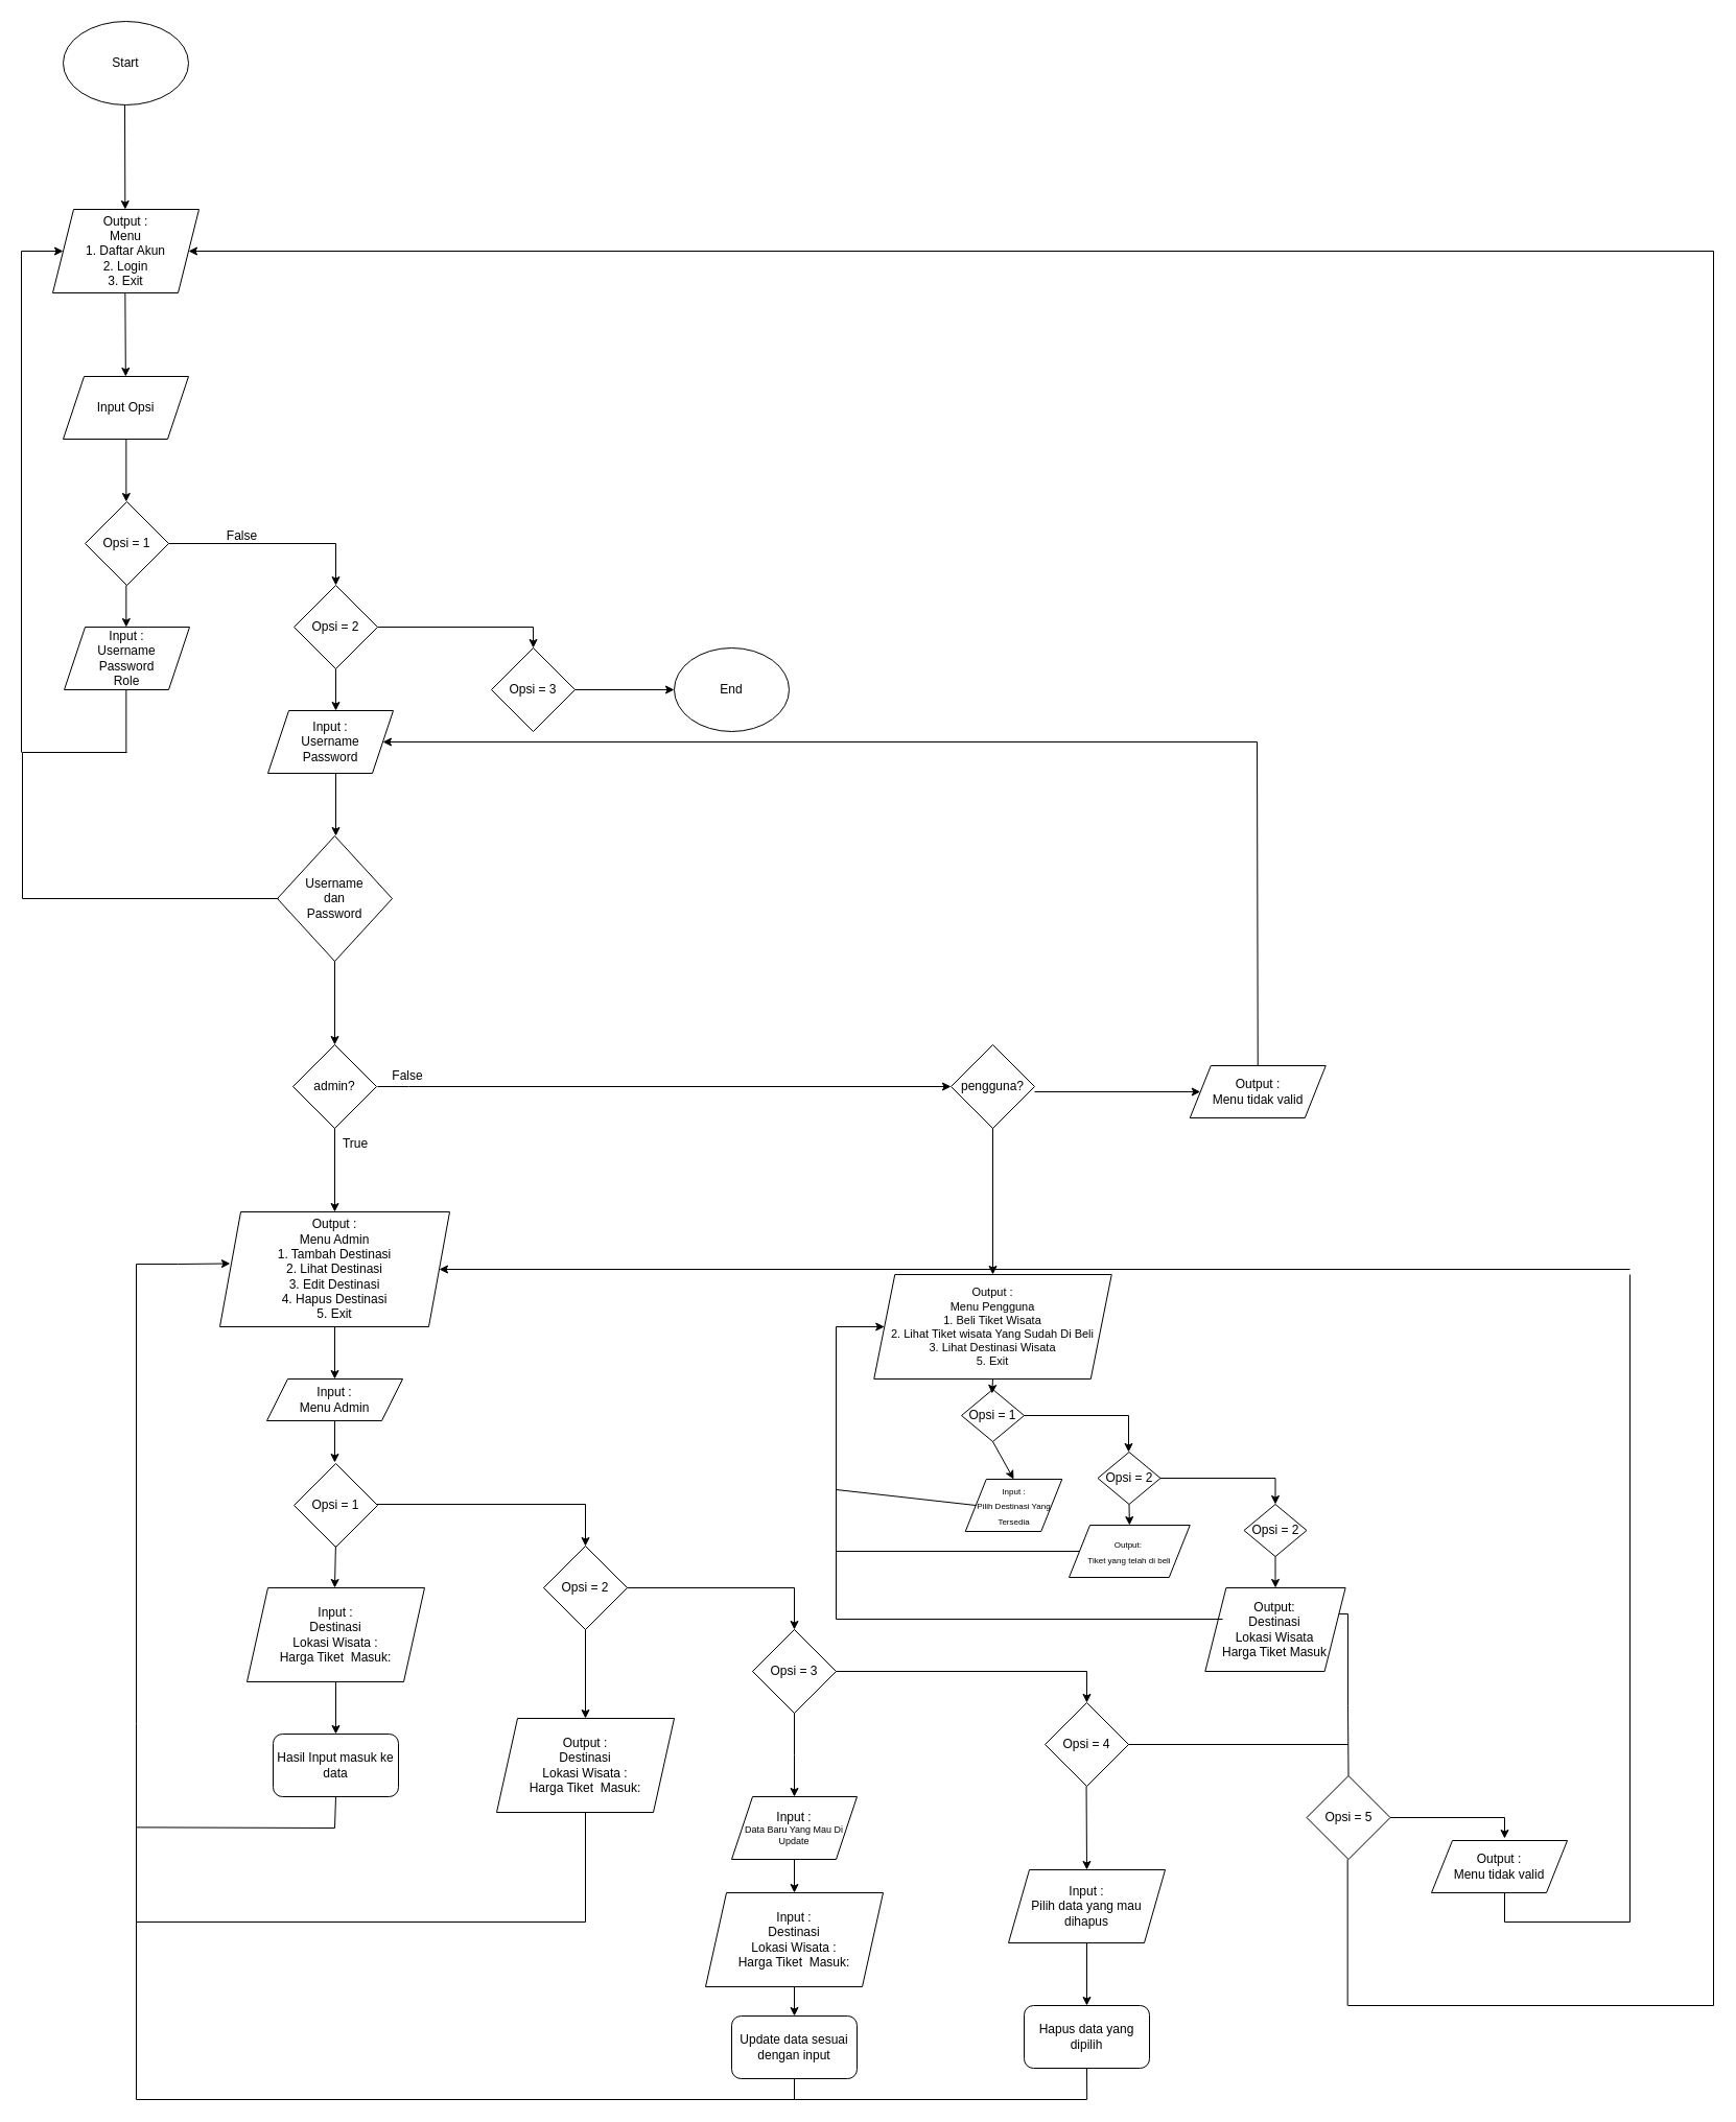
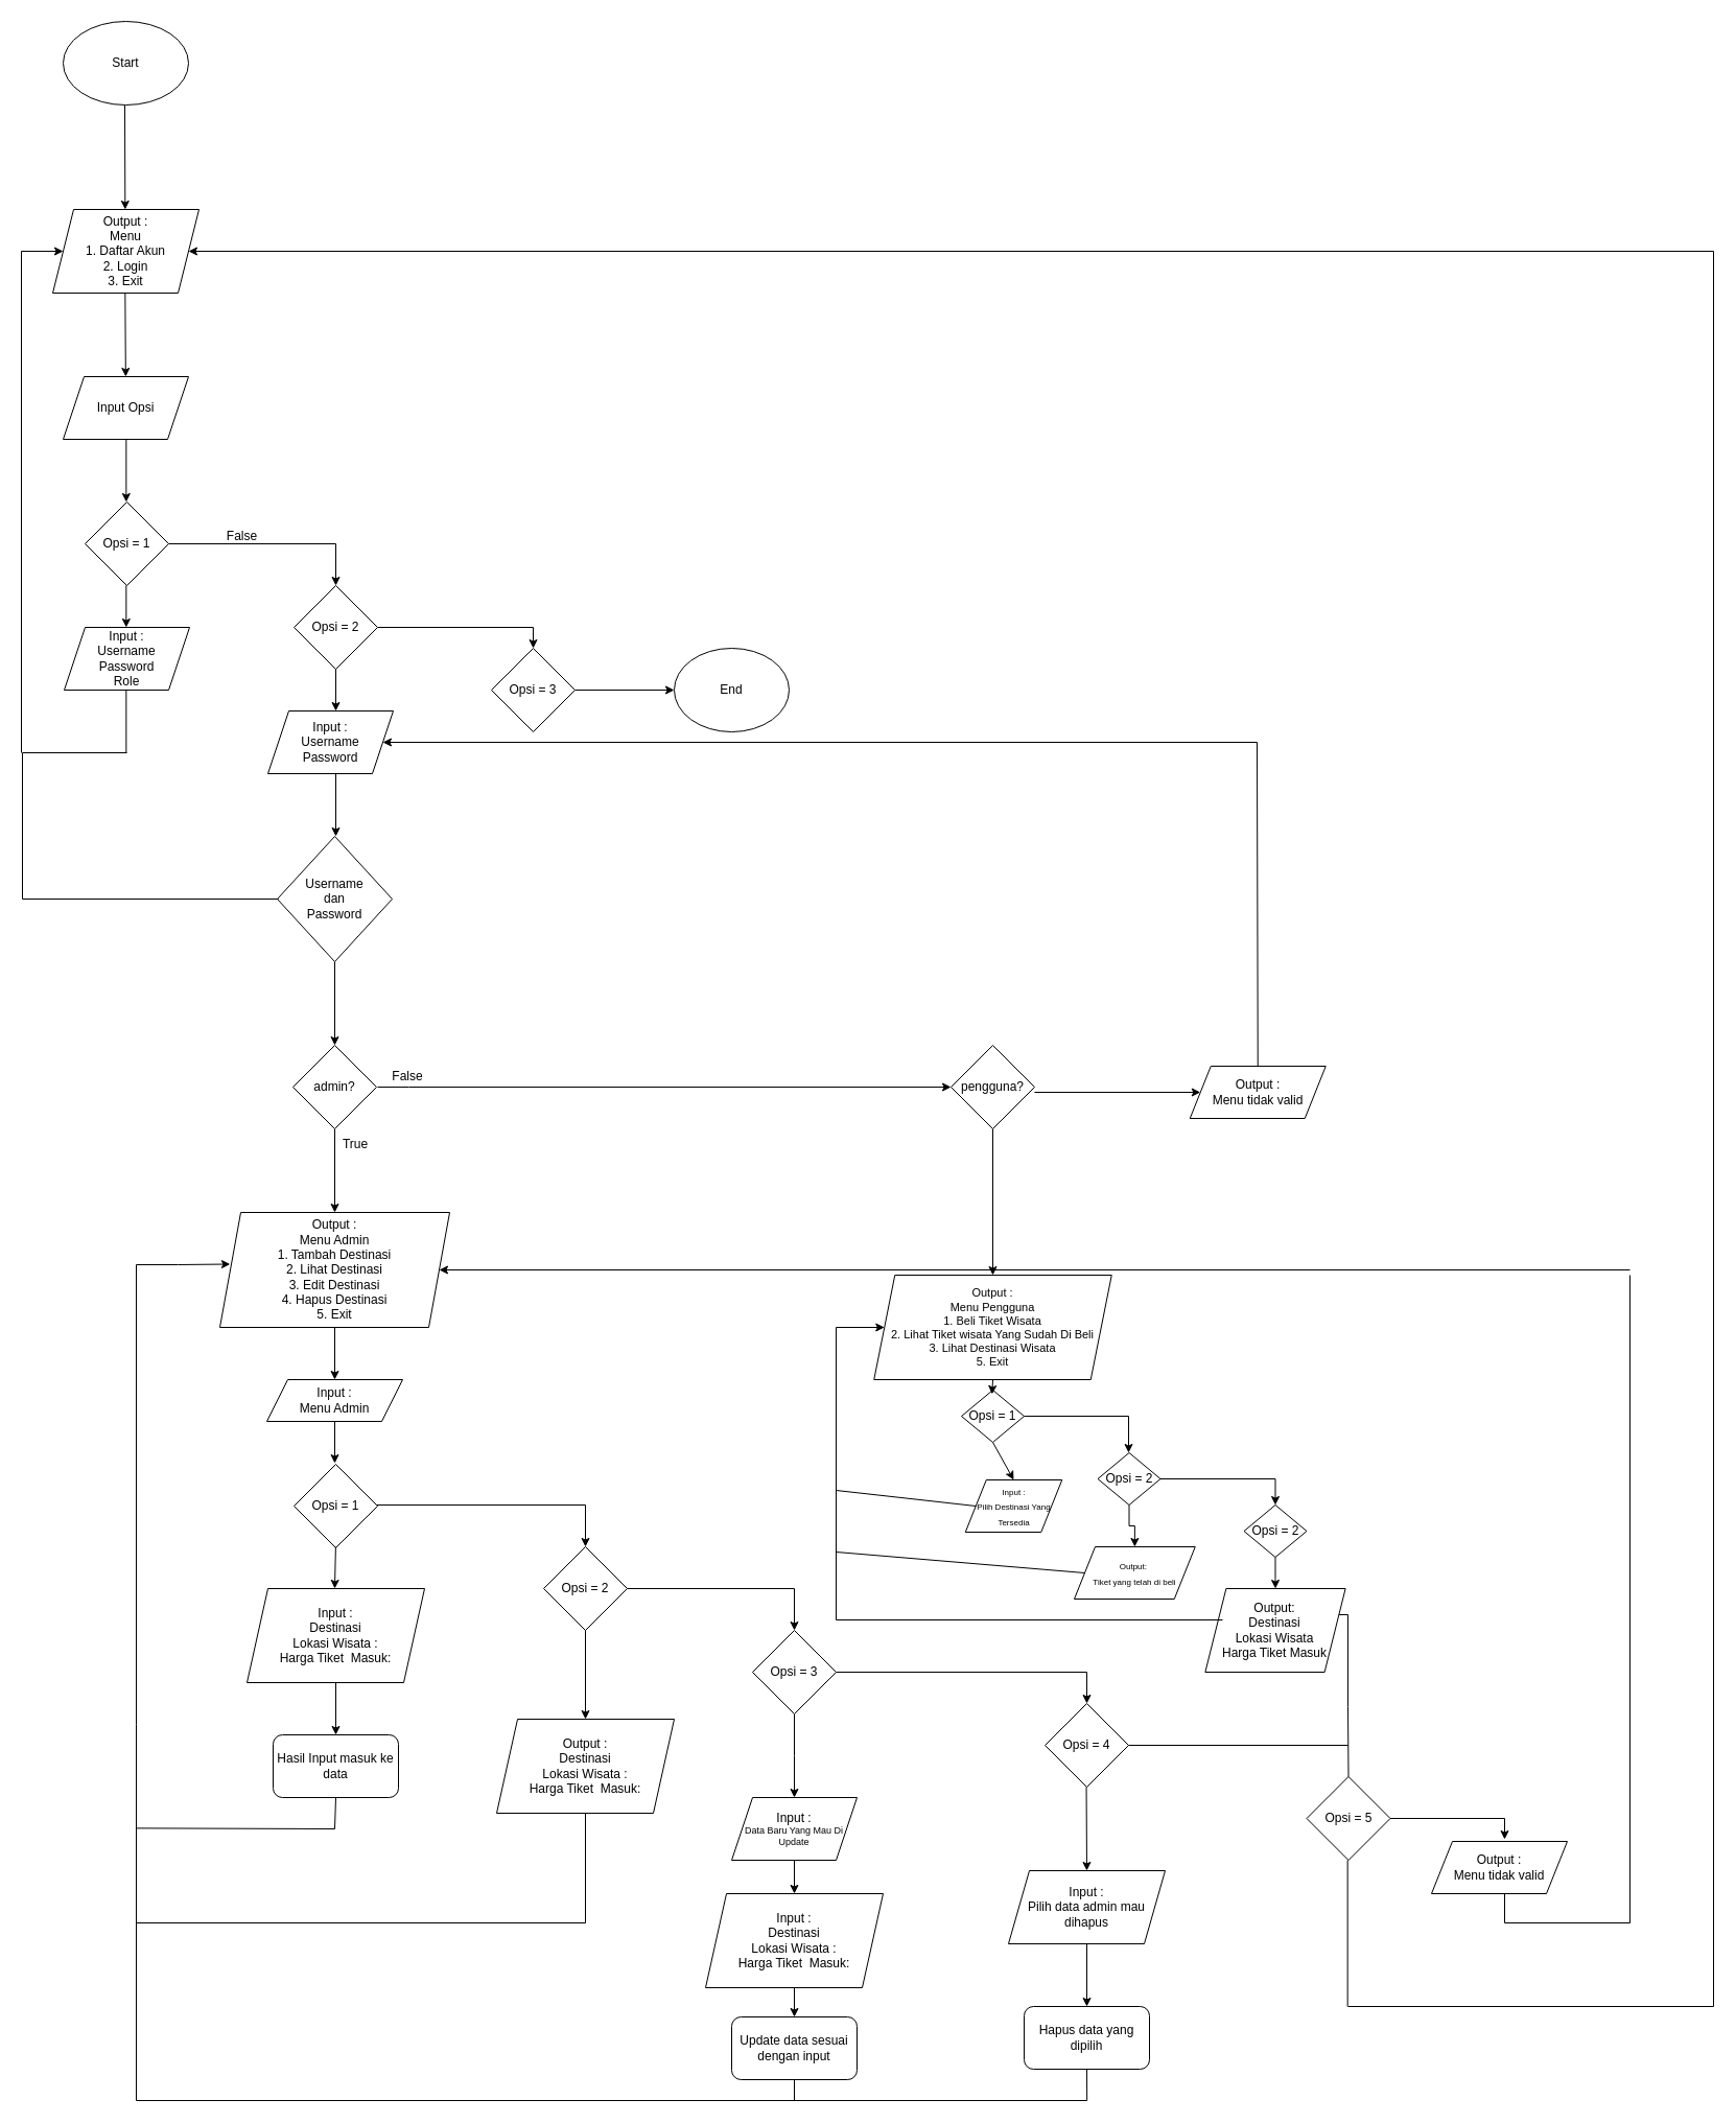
- <mxCell id="95" value="&lt;span style=&quot;font-size: 8px;&quot;&gt;Output:&amp;nbsp;&lt;/span&gt;&lt;div&gt;&lt;span style=&quot;font-size: 8px;&quot;&gt;Tiket yang telah di beli&lt;/span&gt;&lt;/div&gt;" style="shape=parallelogram;perimeter=parallelogramPerimeter;whiteSpace=wrap;html=1;fixedSize=1;" parent="1" vertex="1"><mxGeometry x="1023" y="1460" width="115.75" height="50" as="geometry" /></mxCell>
+ <mxCell id="95" value="&lt;span style=&quot;font-size: 8px;&quot;&gt;Output:&amp;nbsp;&lt;/span&gt;&lt;div&gt;&lt;span style=&quot;font-size: 8px;&quot;&gt;Tiket yang telah di beli&lt;/span&gt;&lt;/div&gt;" style="shape=parallelogram;perimeter=parallelogramPerimeter;whiteSpace=wrap;html=1;fixedSize=1;" parent="1" vertex="1"><mxGeometry x="1028" y="1480" width="115.75" height="50" as="geometry" /></mxCell>
- <mxCell id="61" value="Input :&lt;div&gt;Pilih data yang mau dihapus&lt;/div&gt;" style="shape=parallelogram;perimeter=parallelogramPerimeter;whiteSpace=wrap;html=1;fixedSize=1;" parent="1" vertex="1"><mxGeometry x="965" y="1790" width="150" height="70" as="geometry" /></mxCell>
+ <mxCell id="61" value="Input :&lt;div&gt;Pilih data admin mau dihapus&lt;/div&gt;" style="shape=parallelogram;perimeter=parallelogramPerimeter;whiteSpace=wrap;html=1;fixedSize=1;" parent="1" vertex="1"><mxGeometry x="965" y="1790" width="150" height="70" as="geometry" /></mxCell>
